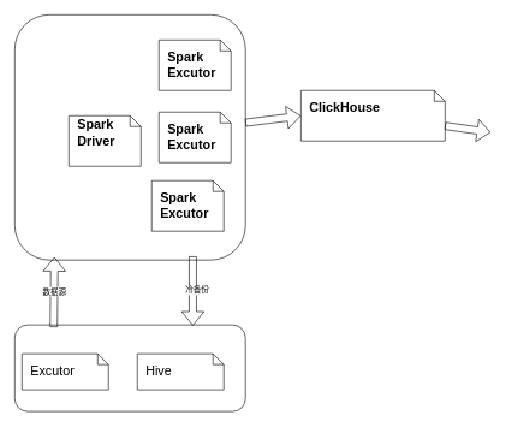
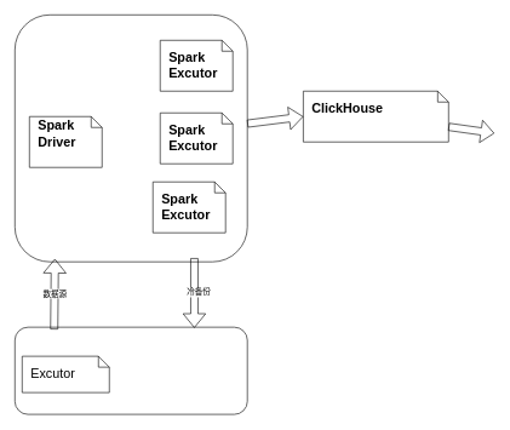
- <mxCell id="4" value="&lt;div style=&quot;font-size: 18px;&quot;&gt;&lt;font style=&quot;font-size: 18px;&quot;&gt;&lt;b&gt;Spark&lt;/b&gt;&lt;/font&gt;&lt;/div&gt;&lt;div style=&quot;font-size: 18px;&quot;&gt;&lt;font style=&quot;font-size: 18px;&quot;&gt;&lt;b&gt;Driver&lt;/b&gt;&lt;/font&gt;&lt;/div&gt;&lt;div style=&quot;font-size: 18px;&quot;&gt;&lt;font style=&quot;font-size: 18px;&quot;&gt;&lt;b&gt;&lt;br&gt;&lt;/b&gt;&lt;/font&gt;&lt;/div&gt;" style="shape=note;size=15;align=left;spacingLeft=10;html=1;whiteSpace=wrap;strokeWidth=1;fontSize=12;" parent="1" vertex="1"><mxGeometry x="95" y="160" width="100" height="70" as="geometry" /></mxCell>
+ <mxCell id="4" value="&lt;div style=&quot;font-size: 18px;&quot;&gt;&lt;font style=&quot;font-size: 18px;&quot;&gt;&lt;b&gt;Spark&lt;/b&gt;&lt;/font&gt;&lt;/div&gt;&lt;div style=&quot;font-size: 18px;&quot;&gt;&lt;font style=&quot;font-size: 18px;&quot;&gt;&lt;b&gt;Driver&lt;/b&gt;&lt;/font&gt;&lt;/div&gt;&lt;div style=&quot;font-size: 18px;&quot;&gt;&lt;font style=&quot;font-size: 18px;&quot;&gt;&lt;b&gt;&lt;br&gt;&lt;/b&gt;&lt;/font&gt;&lt;/div&gt;" style="shape=note;size=15;align=left;spacingLeft=10;html=1;whiteSpace=wrap;strokeWidth=1;fontSize=12;" parent="1" vertex="1"><mxGeometry x="40" y="160" width="100" height="70" as="geometry" /></mxCell>
- <mxCell id="10" value="&lt;font style=&quot;font-size: 18px;&quot;&gt;Hive&lt;/font&gt;" style="shape=note;size=15;align=left;spacingLeft=10;html=1;whiteSpace=wrap;strokeWidth=1;fontSize=12;" parent="1" vertex="1"><mxGeometry x="190" y="490" width="120" height="50" as="geometry" /></mxCell>
